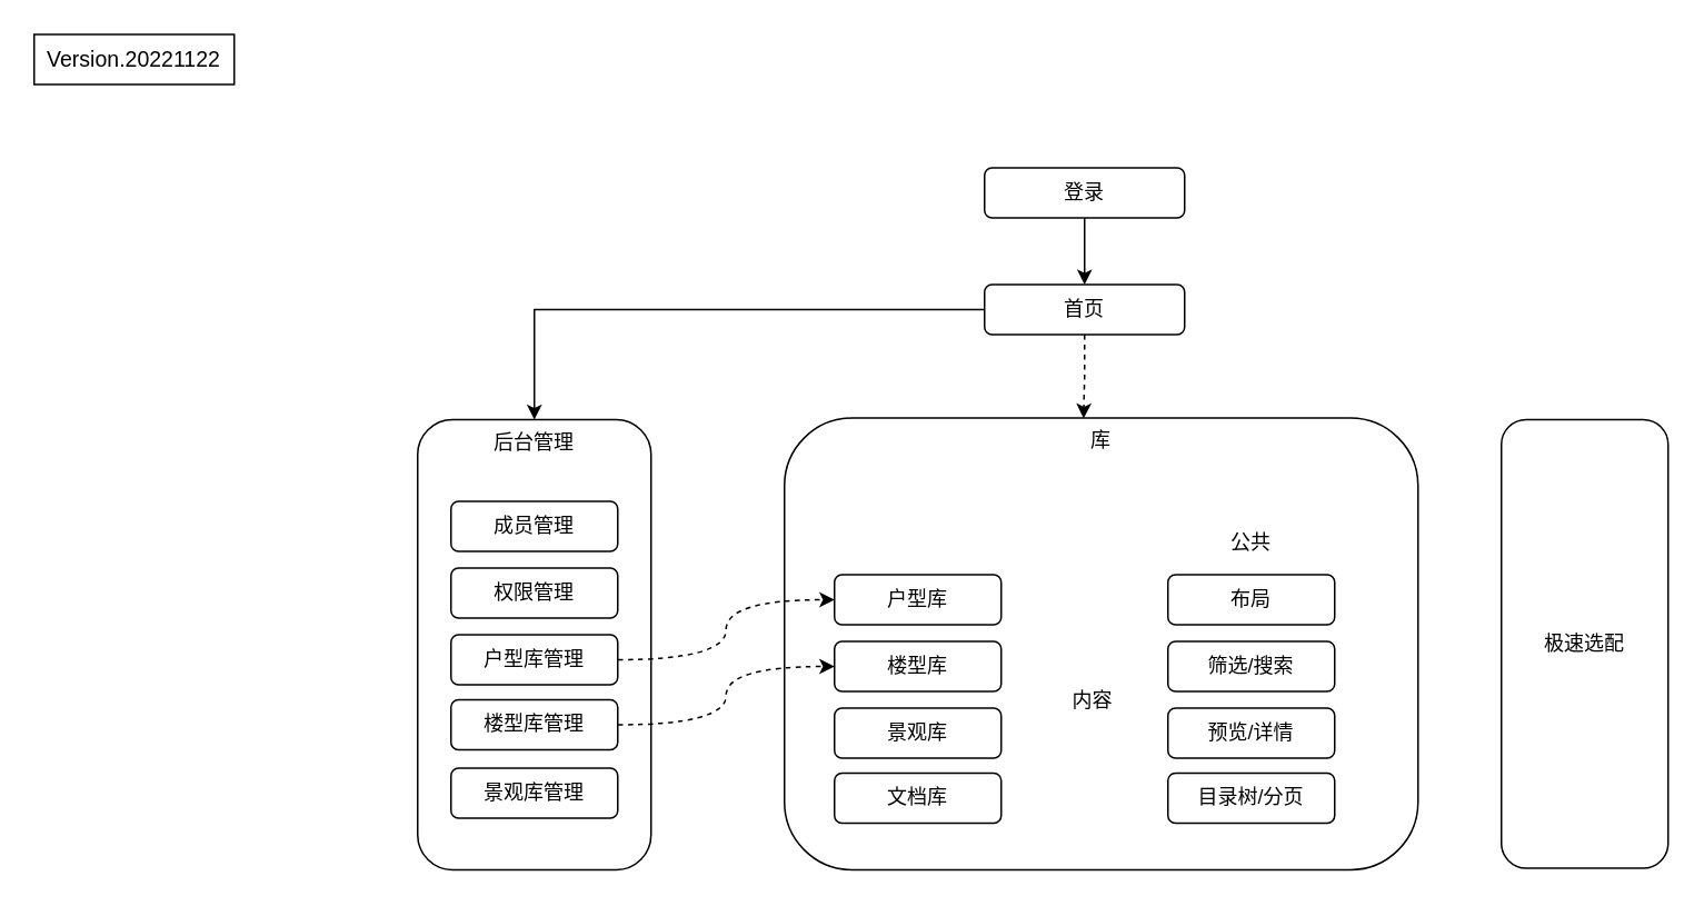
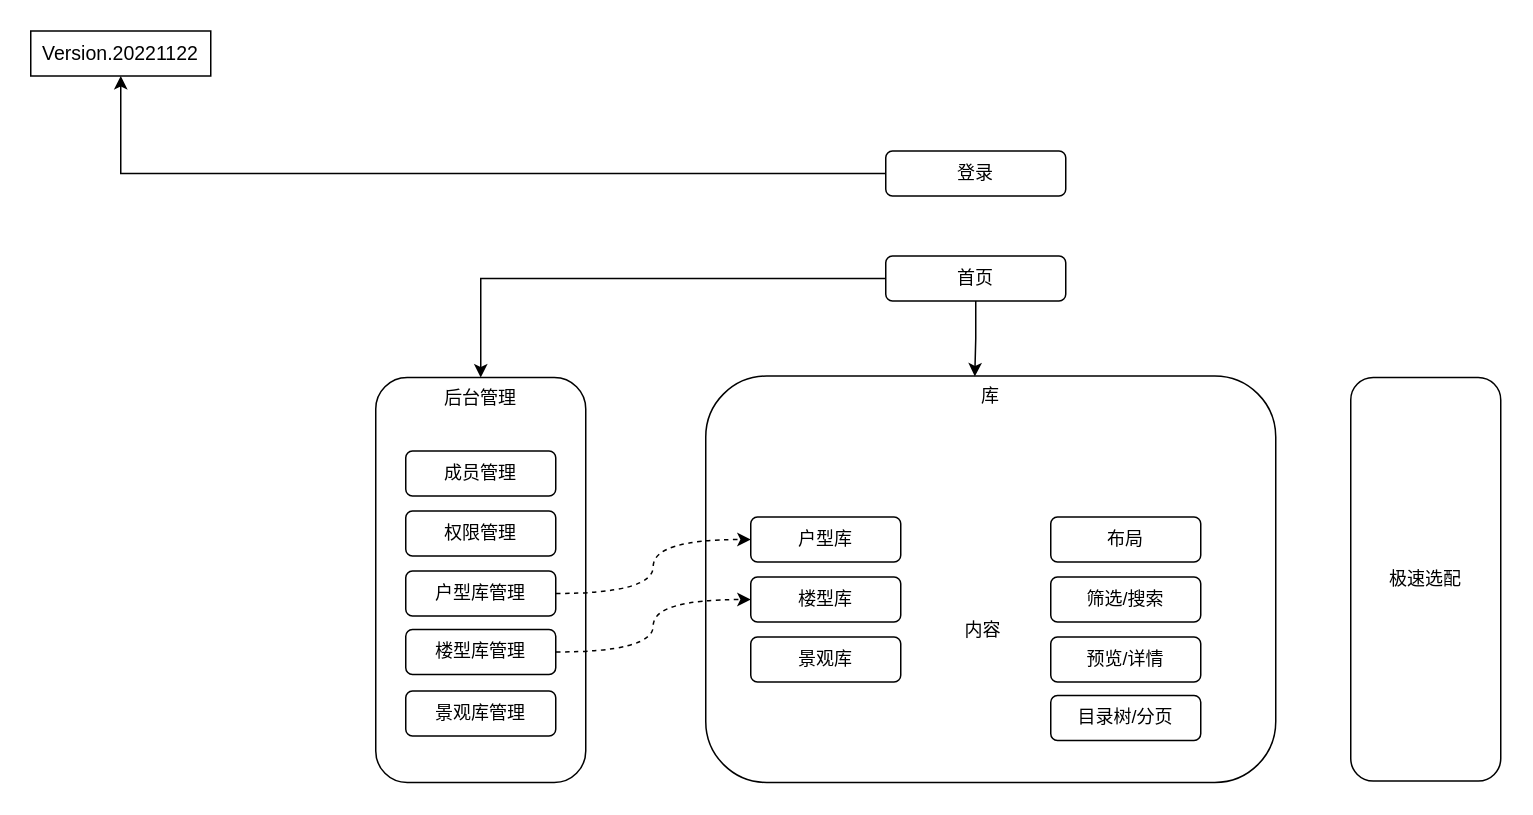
- <mxCell id="30" style="edgeStyle=orthogonalEdgeStyle;rounded=0;orthogonalLoop=1;jettySize=auto;html=1;entryX=0.5;entryY=0;entryDx=0;entryDy=0;" edge="1" parent="1" source="31" target="19"><mxGeometry relative="1" as="geometry" /></mxCell>
+ <mxCell id="30" style="edgeStyle=orthogonalEdgeStyle;rounded=0;orthogonalLoop=1;jettySize=auto;html=1;" edge="1" parent="1" source="31" target="2"><mxGeometry relative="1" as="geometry" /></mxCell>
- <mxCell id="17" style="edgeStyle=orthogonalEdgeStyle;rounded=0;orthogonalLoop=1;jettySize=auto;html=1;entryX=0.472;entryY=0.001;entryDx=0;entryDy=0;entryPerimeter=0;dashed=1;" edge="1" parent="1" source="19" target="4"><mxGeometry relative="1" as="geometry" /></mxCell>
+ <mxCell id="17" style="edgeStyle=orthogonalEdgeStyle;rounded=0;orthogonalLoop=1;jettySize=auto;html=1;entryX=0.472;entryY=0.001;entryDx=0;entryDy=0;entryPerimeter=0;" edge="1" parent="1" source="19" target="4"><mxGeometry relative="1" as="geometry" /></mxCell>
- <mxCell id="11" value="公共" style="text;html=1;strokeColor=none;fillColor=none;align=center;verticalAlign=middle;whiteSpace=wrap;rounded=0;" vertex="1" parent="3"><mxGeometry x="250" y="60" width="60" height="30" as="geometry" /></mxCell>
- <mxCell id="8" value="文档库" style="rounded=1;whiteSpace=wrap;html=1;fillColor=none;" vertex="1" parent="5"><mxGeometry y="119" width="100" height="30" as="geometry" /></mxCell>
